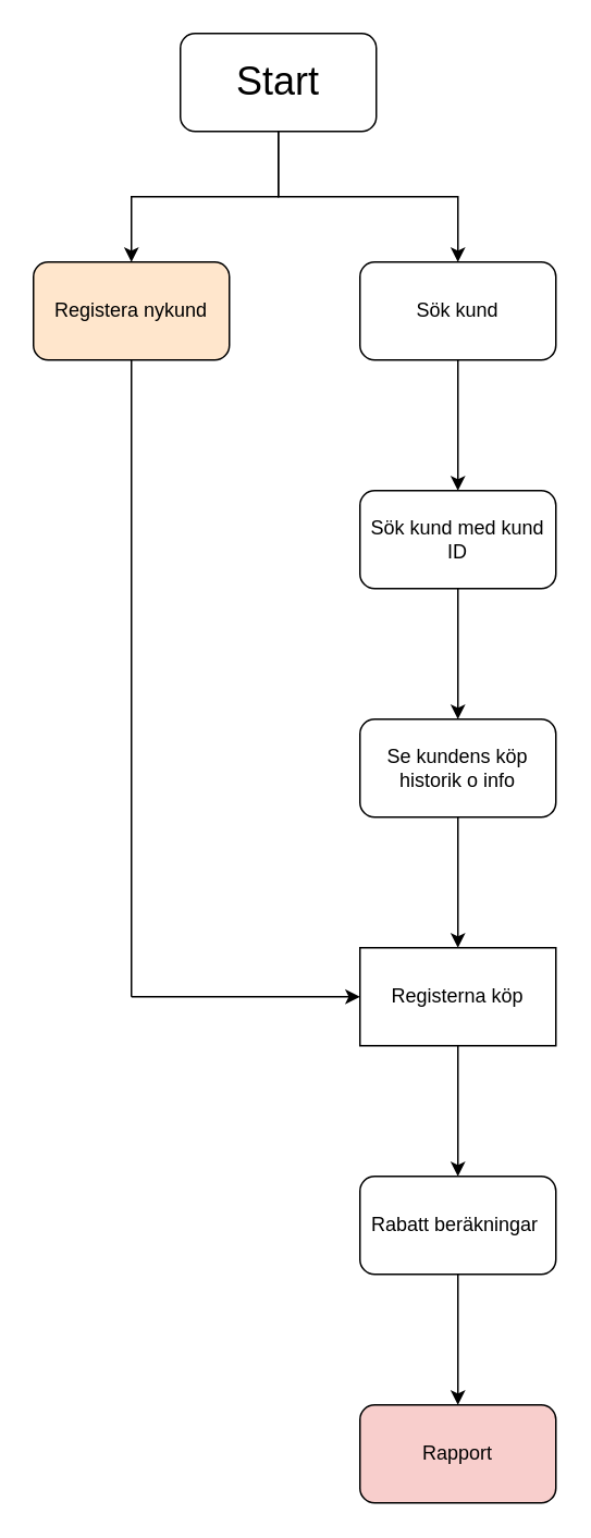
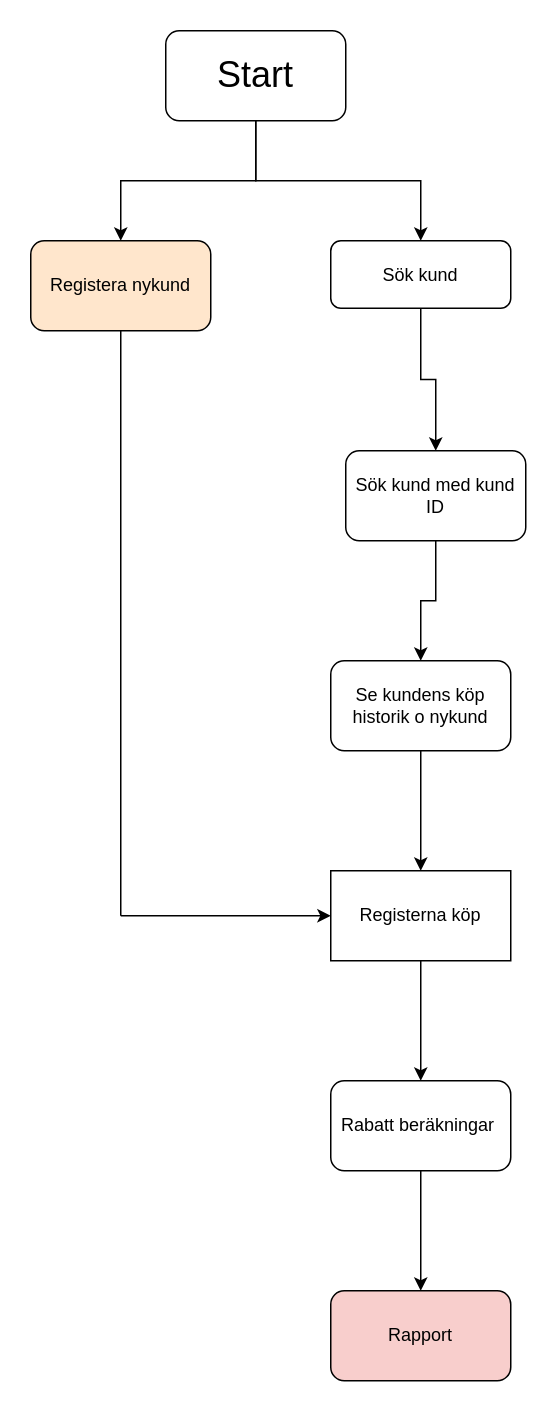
- <mxCell id="6" value="Sök kund" style="whiteSpace=wrap;html=1;rounded=1;" vertex="1" parent="1"><mxGeometry x="220" y="160" width="120" height="60" as="geometry" /></mxCell>
+ <mxCell id="6" value="Sök kund" style="whiteSpace=wrap;html=1;rounded=1;" vertex="1" parent="1"><mxGeometry x="220" y="160" width="120" height="45" as="geometry" /></mxCell>
- <mxCell id="9" value="Sök kund med kund ID" style="whiteSpace=wrap;html=1;rounded=1;" vertex="1" parent="1"><mxGeometry x="220" y="300" width="120" height="60" as="geometry" /></mxCell>
+ <mxCell id="9" value="Sök kund med kund ID" style="whiteSpace=wrap;html=1;rounded=1;" vertex="1" parent="1"><mxGeometry x="230" y="300" width="120" height="60" as="geometry" /></mxCell>
- <mxCell id="11" value="Se kundens köp historik o info" style="whiteSpace=wrap;html=1;rounded=1;" vertex="1" parent="1"><mxGeometry x="220" y="440" width="120" height="60" as="geometry" /></mxCell>
+ <mxCell id="11" value="Se kundens köp historik o nykund" style="whiteSpace=wrap;html=1;rounded=1;" vertex="1" parent="1"><mxGeometry x="220" y="440" width="120" height="60" as="geometry" /></mxCell>
